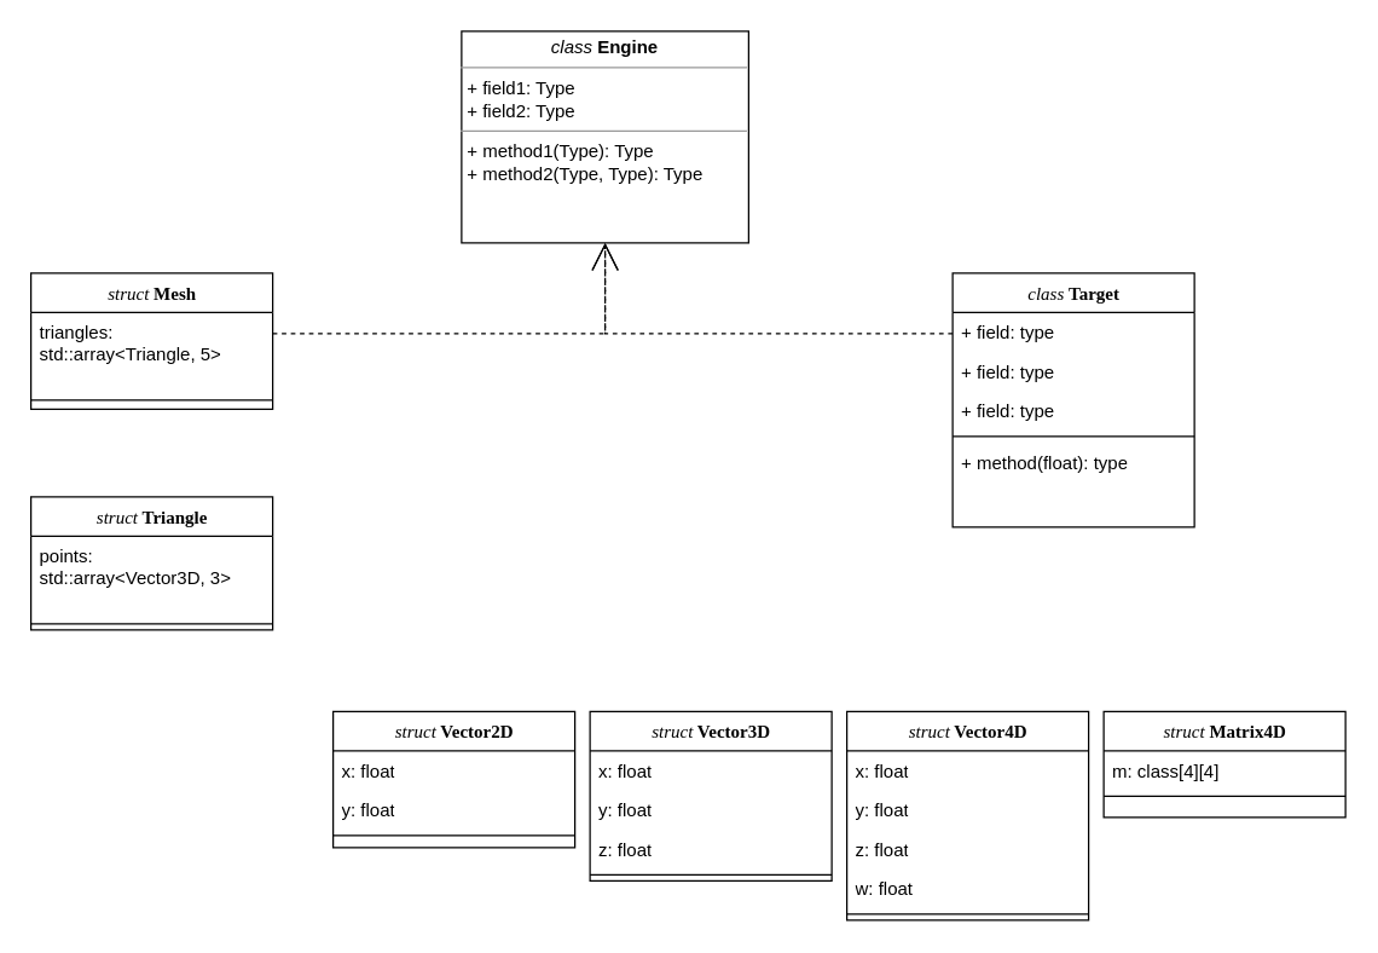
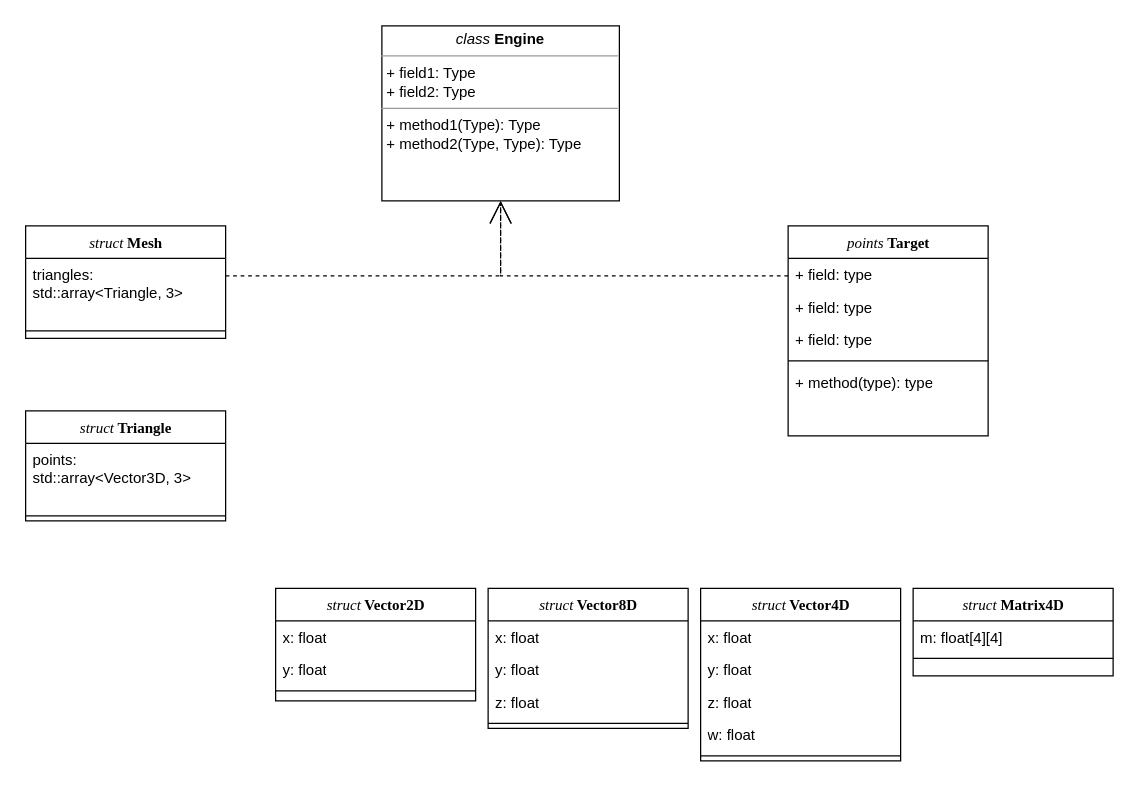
- <mxCell id="3" value="&lt;i&gt;&lt;span style=&quot;font-weight: normal&quot;&gt;class&lt;/span&gt; &lt;/i&gt;Target" style="swimlane;html=1;fontStyle=1;align=center;verticalAlign=top;childLayout=stackLayout;horizontal=1;startSize=26;horizontalStack=0;resizeParent=1;resizeLast=0;collapsible=1;marginBottom=0;swimlaneFillColor=#ffffff;rounded=0;shadow=0;comic=0;labelBackgroundColor=none;strokeWidth=1;fillColor=none;fontFamily=Verdana;fontSize=12" parent="1" vertex="1"><mxGeometry x="630" y="180" width="160" height="168" as="geometry" /></mxCell>
+ <mxCell id="3" value="&lt;i&gt;&lt;span style=&quot;font-weight: normal&quot;&gt;points&lt;/span&gt; &lt;/i&gt;Target" style="swimlane;html=1;fontStyle=1;align=center;verticalAlign=top;childLayout=stackLayout;horizontal=1;startSize=26;horizontalStack=0;resizeParent=1;resizeLast=0;collapsible=1;marginBottom=0;swimlaneFillColor=#ffffff;rounded=0;shadow=0;comic=0;labelBackgroundColor=none;strokeWidth=1;fillColor=none;fontFamily=Verdana;fontSize=12" parent="1" vertex="1"><mxGeometry x="630" y="180" width="160" height="168" as="geometry" /></mxCell>
- <mxCell id="11" value="&lt;div&gt;triangles: std::array&amp;lt;Triangle, 5&amp;gt;&lt;/div&gt;" style="text;html=1;strokeColor=none;fillColor=none;align=left;verticalAlign=top;spacingLeft=4;spacingRight=4;whiteSpace=wrap;overflow=hidden;rotatable=0;points=[[0,0.5],[1,0.5]];portConstraint=eastwest;" parent="10" vertex="1"><mxGeometry y="26" width="160" height="54" as="geometry" /></mxCell>
+ <mxCell id="11" value="&lt;div&gt;triangles: std::array&amp;lt;Triangle, 3&amp;gt;&lt;/div&gt;" style="text;html=1;strokeColor=none;fillColor=none;align=left;verticalAlign=top;spacingLeft=4;spacingRight=4;whiteSpace=wrap;overflow=hidden;rotatable=0;points=[[0,0.5],[1,0.5]];portConstraint=eastwest;" parent="10" vertex="1"><mxGeometry y="26" width="160" height="54" as="geometry" /></mxCell>
- <mxCell id="8" value="+ method(float): type" style="text;html=1;strokeColor=none;fillColor=none;align=left;verticalAlign=top;spacingLeft=4;spacingRight=4;whiteSpace=wrap;overflow=hidden;rotatable=0;points=[[0,0.5],[1,0.5]];portConstraint=eastwest;" parent="3" vertex="1"><mxGeometry y="112" width="160" height="26" as="geometry" /></mxCell>
+ <mxCell id="8" value="+ method(type): type" style="text;html=1;strokeColor=none;fillColor=none;align=left;verticalAlign=top;spacingLeft=4;spacingRight=4;whiteSpace=wrap;overflow=hidden;rotatable=0;points=[[0,0.5],[1,0.5]];portConstraint=eastwest;" parent="3" vertex="1"><mxGeometry y="112" width="160" height="26" as="geometry" /></mxCell>
- <mxCell id="21" value="&lt;span style=&quot;font-weight: normal&quot;&gt;&lt;i&gt;struct&lt;/i&gt;&lt;/span&gt; Vector3D" style="swimlane;html=1;fontStyle=1;align=center;verticalAlign=top;childLayout=stackLayout;horizontal=1;startSize=26;horizontalStack=0;resizeParent=1;resizeLast=0;collapsible=1;marginBottom=0;swimlaneFillColor=#ffffff;rounded=0;shadow=0;comic=0;labelBackgroundColor=none;strokeWidth=1;fillColor=none;fontFamily=Verdana;fontSize=12" vertex="1" parent="1"><mxGeometry x="390" y="470" width="160" height="112" as="geometry" /></mxCell>
+ <mxCell id="21" value="&lt;span style=&quot;font-weight: normal&quot;&gt;&lt;i&gt;struct&lt;/i&gt;&lt;/span&gt; Vector8D" style="swimlane;html=1;fontStyle=1;align=center;verticalAlign=top;childLayout=stackLayout;horizontal=1;startSize=26;horizontalStack=0;resizeParent=1;resizeLast=0;collapsible=1;marginBottom=0;swimlaneFillColor=#ffffff;rounded=0;shadow=0;comic=0;labelBackgroundColor=none;strokeWidth=1;fillColor=none;fontFamily=Verdana;fontSize=12" vertex="1" parent="1"><mxGeometry x="390" y="470" width="160" height="112" as="geometry" /></mxCell>
- <mxCell id="33" value="m: class[4][4]" style="text;html=1;strokeColor=none;fillColor=none;align=left;verticalAlign=top;spacingLeft=4;spacingRight=4;whiteSpace=wrap;overflow=hidden;rotatable=0;points=[[0,0.5],[1,0.5]];portConstraint=eastwest;" vertex="1" parent="32"><mxGeometry y="26" width="160" height="26" as="geometry" /></mxCell>
+ <mxCell id="33" value="m: float[4][4]" style="text;html=1;strokeColor=none;fillColor=none;align=left;verticalAlign=top;spacingLeft=4;spacingRight=4;whiteSpace=wrap;overflow=hidden;rotatable=0;points=[[0,0.5],[1,0.5]];portConstraint=eastwest;" vertex="1" parent="32"><mxGeometry y="26" width="160" height="26" as="geometry" /></mxCell>
